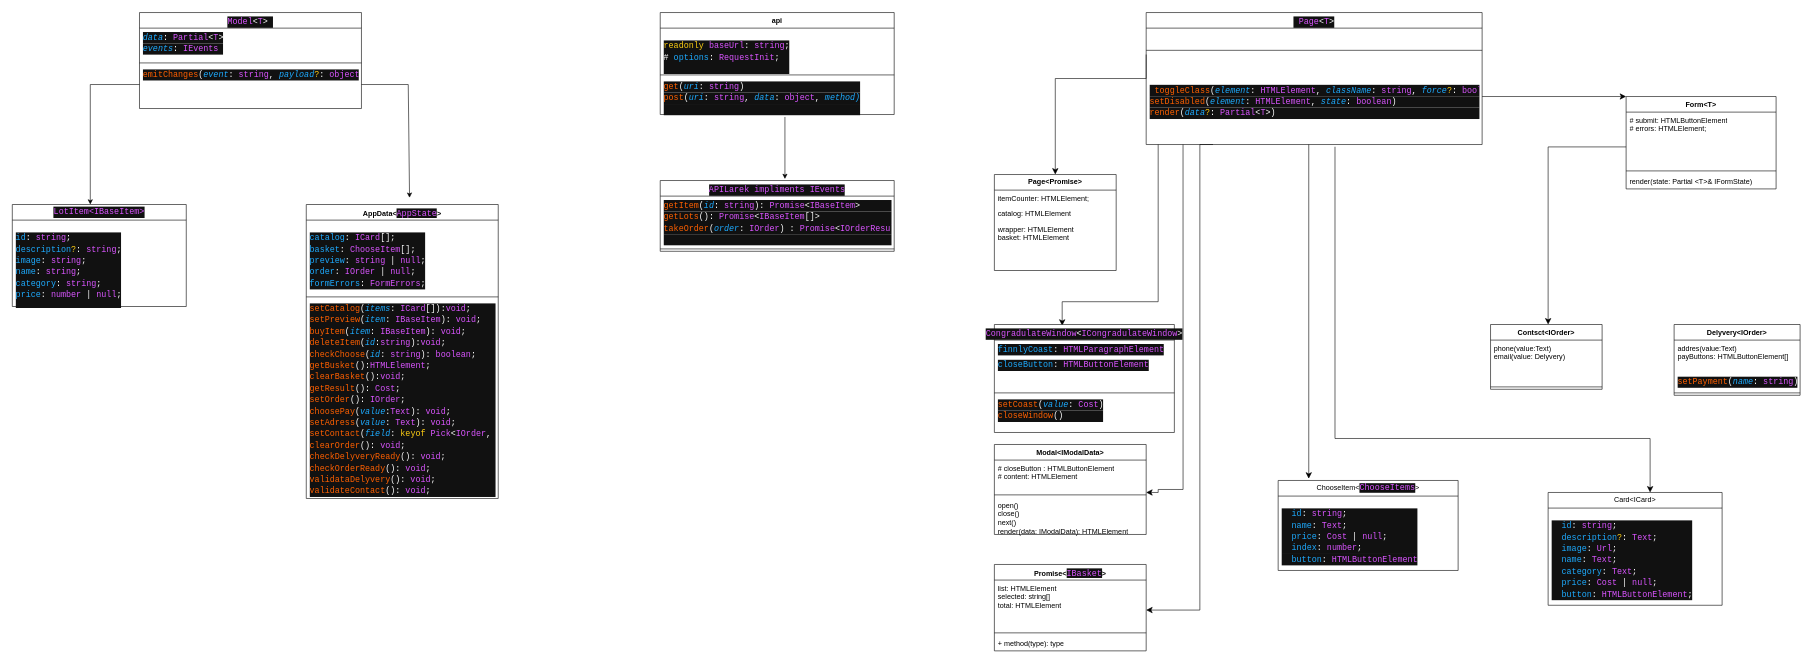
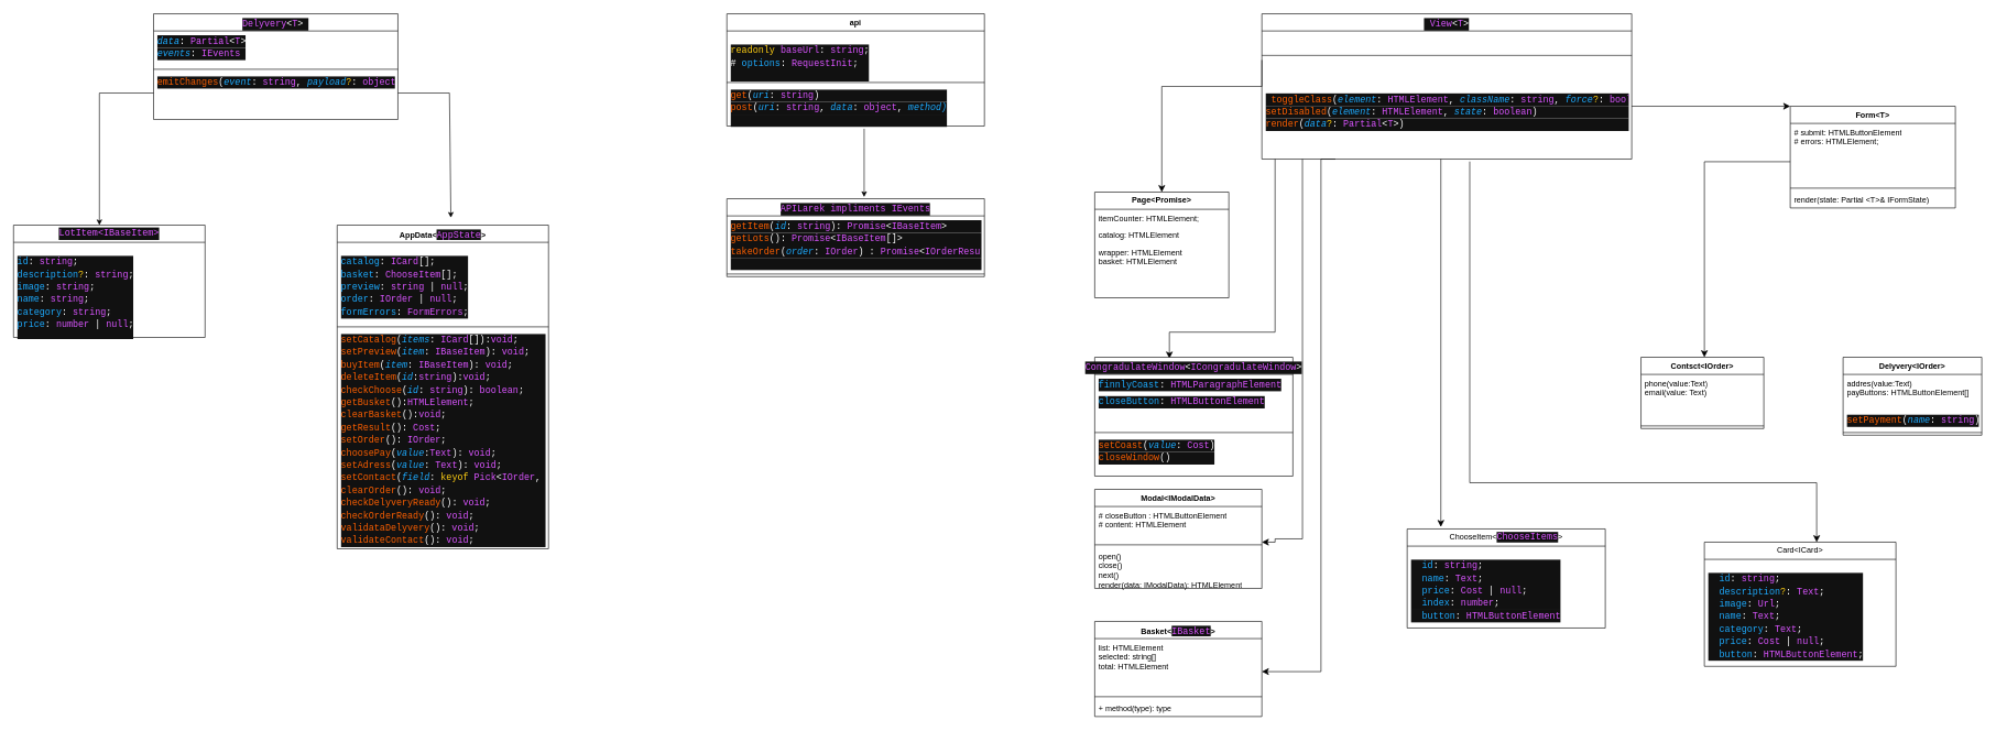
- <mxCell id="2" value="&lt;div style=&quot;color: #ffffff;background-color: #111111;font-family: Consolas, 'Courier New', monospace;font-weight: normal;font-size: 14px;line-height: 19px;white-space: pre;&quot;&gt;&lt;span style=&quot;color: #da55ff;&quot;&gt;Model&lt;/span&gt;&amp;lt;&lt;span style=&quot;color: #da55ff;&quot;&gt;T&lt;/span&gt;&amp;gt; &lt;/div&gt;" style="swimlane;fontStyle=1;align=center;verticalAlign=top;childLayout=stackLayout;horizontal=1;startSize=26;horizontalStack=0;resizeParent=1;resizeParentMax=0;resizeLast=0;collapsible=1;marginBottom=0;whiteSpace=wrap;html=1;" vertex="1" parent="1"><mxGeometry x="232" width="370" height="160" as="geometry" y="20" /></mxCell>
+ <mxCell id="2" value="&lt;div style=&quot;color: #ffffff;background-color: #111111;font-family: Consolas, 'Courier New', monospace;font-weight: normal;font-size: 14px;line-height: 19px;white-space: pre;&quot;&gt;&lt;span style=&quot;color: #da55ff;&quot;&gt;Delyvery&lt;/span&gt;&amp;lt;&lt;span style=&quot;color: #da55ff;&quot;&gt;T&lt;/span&gt;&amp;gt; &lt;/div&gt;" style="swimlane;fontStyle=1;align=center;verticalAlign=top;childLayout=stackLayout;horizontal=1;startSize=26;horizontalStack=0;resizeParent=1;resizeParentMax=0;resizeLast=0;collapsible=1;marginBottom=0;whiteSpace=wrap;html=1;" vertex="1" parent="1"><mxGeometry x="232" width="370" height="160" as="geometry" y="20" /></mxCell>
- <mxCell id="24" value="&lt;div style=&quot;color: #ffffff;background-color: #111111;font-family: Consolas, 'Courier New', monospace;font-weight: normal;font-size: 14px;line-height: 19px;white-space: pre;&quot;&gt; &lt;span style=&quot;color: #da55ff;&quot;&gt;Page&lt;/span&gt;&amp;lt;&lt;span style=&quot;color: #da55ff;&quot;&gt;T&lt;/span&gt;&amp;gt;&lt;/div&gt;" style="swimlane;fontStyle=1;align=center;verticalAlign=top;childLayout=stackLayout;horizontal=1;startSize=26;horizontalStack=0;resizeParent=1;resizeParentMax=0;resizeLast=0;collapsible=1;marginBottom=0;whiteSpace=wrap;html=1;" vertex="1" parent="1"><mxGeometry x="1910" width="560" height="220" as="geometry" y="20" /></mxCell>
+ <mxCell id="24" value="&lt;div style=&quot;color: #ffffff;background-color: #111111;font-family: Consolas, 'Courier New', monospace;font-weight: normal;font-size: 14px;line-height: 19px;white-space: pre;&quot;&gt; &lt;span style=&quot;color: #da55ff;&quot;&gt;View&lt;/span&gt;&amp;lt;&lt;span style=&quot;color: #da55ff;&quot;&gt;T&lt;/span&gt;&amp;gt;&lt;/div&gt;" style="swimlane;fontStyle=1;align=center;verticalAlign=top;childLayout=stackLayout;horizontal=1;startSize=26;horizontalStack=0;resizeParent=1;resizeParentMax=0;resizeLast=0;collapsible=1;marginBottom=0;whiteSpace=wrap;html=1;" vertex="1" parent="1"><mxGeometry x="1910" width="560" height="220" as="geometry" y="20" /></mxCell>
- <mxCell id="53" value="phone(value:Text)&lt;div&gt;email(value: Delyvery)&lt;br&gt;&lt;/div&gt;" style="text;strokeColor=none;fillColor=none;align=left;verticalAlign=top;spacingLeft=4;spacingRight=4;overflow=hidden;rotatable=0;points=[[0,0.5],[1,0.5]];portConstraint=eastwest;whiteSpace=wrap;html=1;" vertex="1" parent="52"><mxGeometry y="26" width="186" height="74" as="geometry" /></mxCell>
+ <mxCell id="53" value="phone(value:Text)&lt;div&gt;email(value: Text)&lt;br&gt;&lt;/div&gt;" style="text;strokeColor=none;fillColor=none;align=left;verticalAlign=top;spacingLeft=4;spacingRight=4;overflow=hidden;rotatable=0;points=[[0,0.5],[1,0.5]];portConstraint=eastwest;whiteSpace=wrap;html=1;" vertex="1" parent="52"><mxGeometry y="26" width="186" height="74" as="geometry" /></mxCell>
- <mxCell id="42" value="Promise&amp;lt;&lt;span style=&quot;color: rgb(218, 85, 255); background-color: rgb(17, 17, 17); font-family: Consolas, &amp;quot;Courier New&amp;quot;, monospace; font-size: 14px; font-weight: normal; white-space: pre;&quot;&gt;IBasket&lt;/span&gt;&lt;span style=&quot;background-color: initial;&quot;&gt;&amp;gt;&lt;/span&gt;" style="swimlane;fontStyle=1;align=center;verticalAlign=top;childLayout=stackLayout;horizontal=1;startSize=26;horizontalStack=0;resizeParent=1;resizeParentMax=0;resizeLast=0;collapsible=1;marginBottom=0;whiteSpace=wrap;html=1;" vertex="1" parent="1"><mxGeometry x="1657" y="940" width="253" height="144" as="geometry" /></mxCell>
+ <mxCell id="42" value="Basket&amp;lt;&lt;span style=&quot;color: rgb(218, 85, 255); background-color: rgb(17, 17, 17); font-family: Consolas, &amp;quot;Courier New&amp;quot;, monospace; font-size: 14px; font-weight: normal; white-space: pre;&quot;&gt;IBasket&lt;/span&gt;&lt;span style=&quot;background-color: initial;&quot;&gt;&amp;gt;&lt;/span&gt;" style="swimlane;fontStyle=1;align=center;verticalAlign=top;childLayout=stackLayout;horizontal=1;startSize=26;horizontalStack=0;resizeParent=1;resizeParentMax=0;resizeLast=0;collapsible=1;marginBottom=0;whiteSpace=wrap;html=1;" vertex="1" parent="1"><mxGeometry x="1657" y="940" width="253" height="144" as="geometry" /></mxCell>
